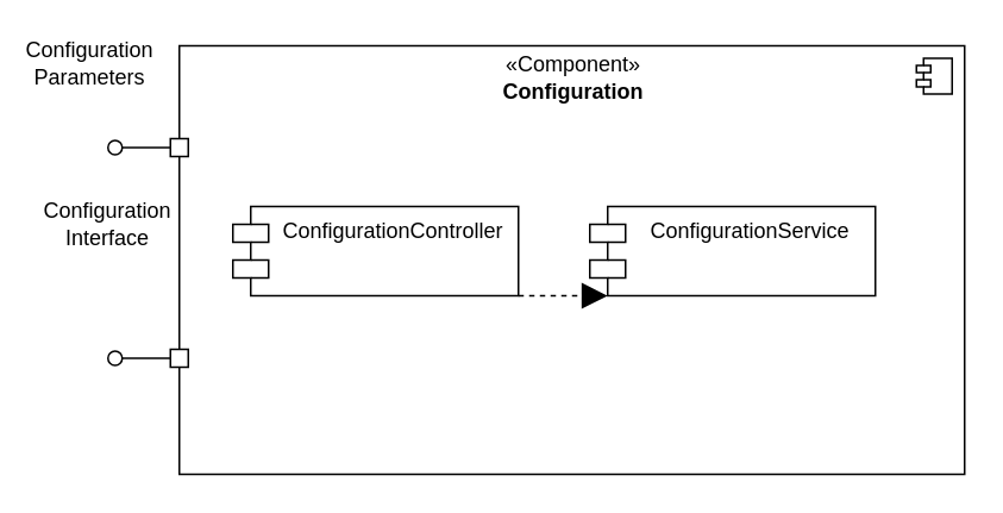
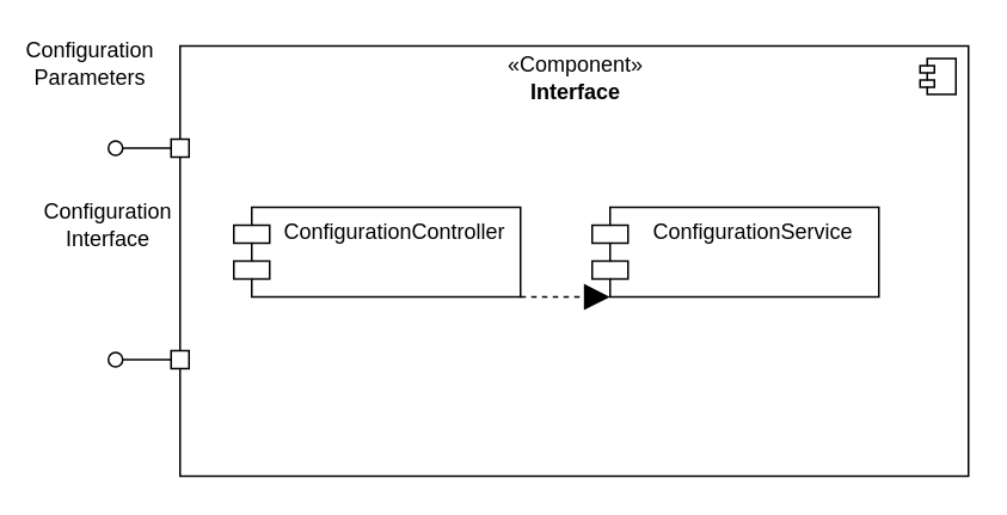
- <mxCell id="2" value="«Component»&lt;br&gt;&lt;b&gt;Configuration&lt;/b&gt;" style="html=1;dropTarget=0;whiteSpace=wrap;movableLabel=1;" parent="1" vertex="1"><mxGeometry x="100" y="25" width="440" height="240" as="geometry"><mxPoint x="1" y="-102" as="offset" /></mxGeometry></mxCell>
+ <mxCell id="2" value="«Component»&lt;br&gt;&lt;b&gt;Interface&lt;/b&gt;" style="html=1;dropTarget=0;whiteSpace=wrap;movableLabel=1;" parent="1" vertex="1"><mxGeometry x="100" y="25" width="440" height="240" as="geometry"><mxPoint x="1" y="-102" as="offset" /></mxGeometry></mxCell>
